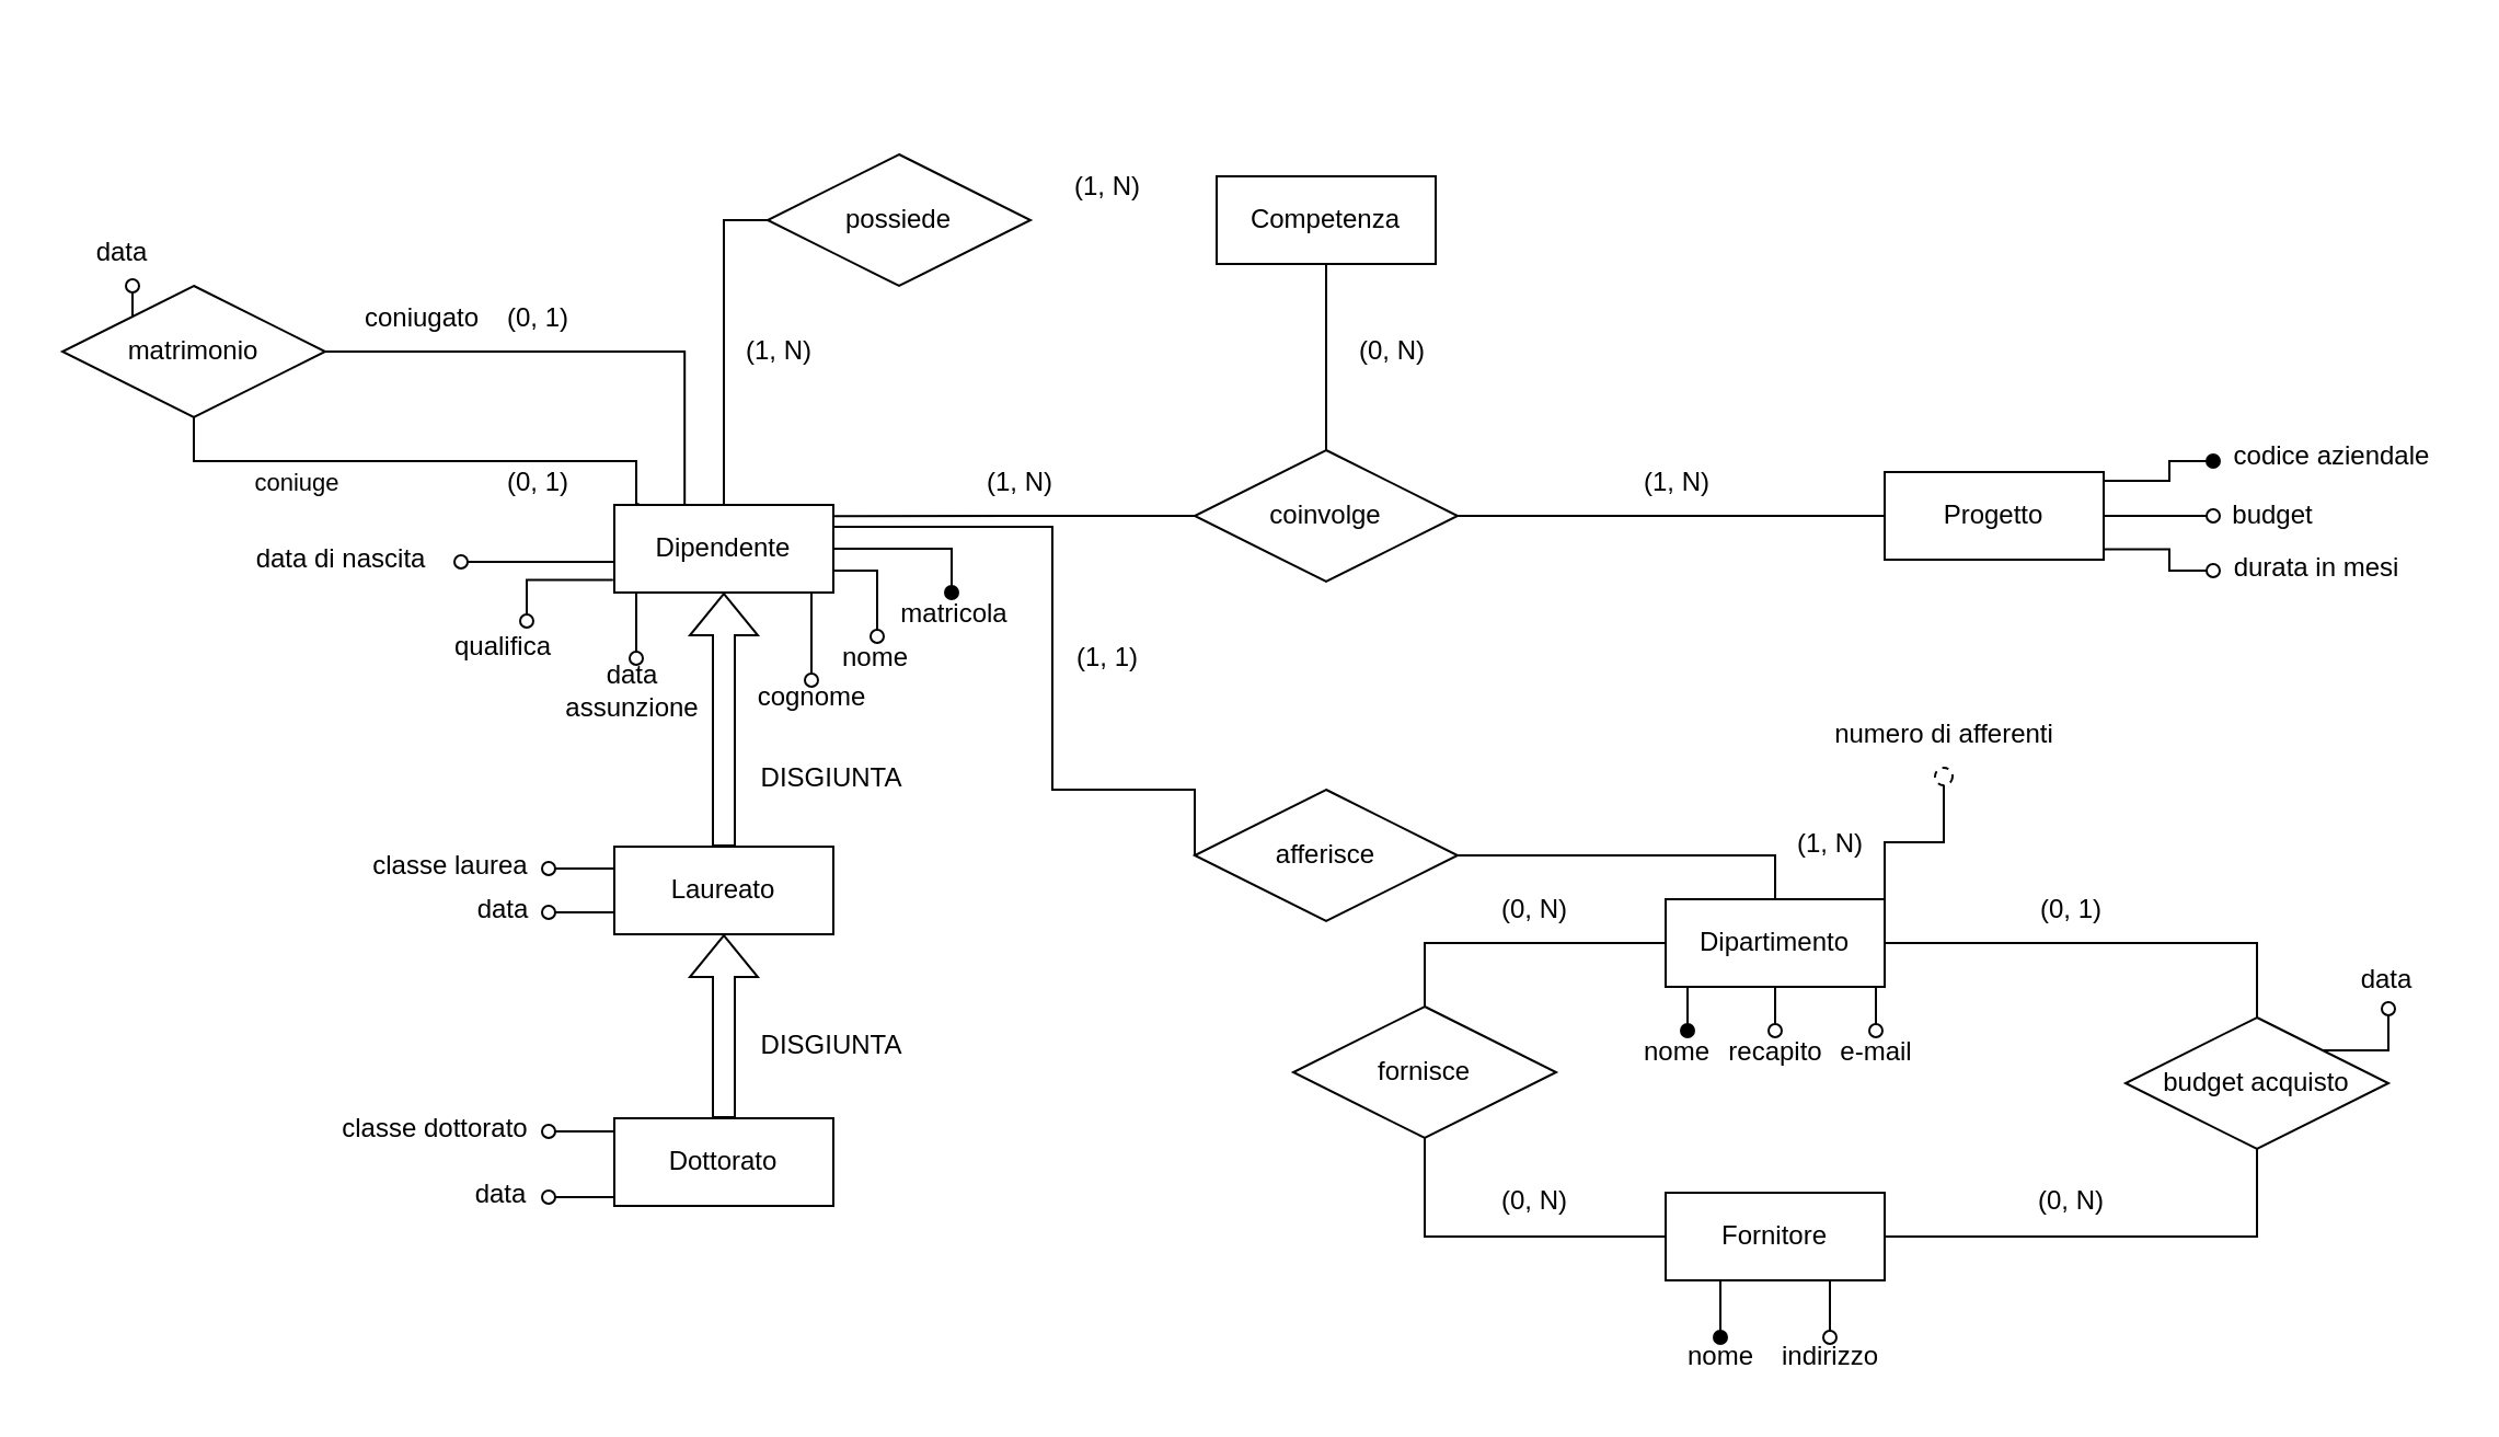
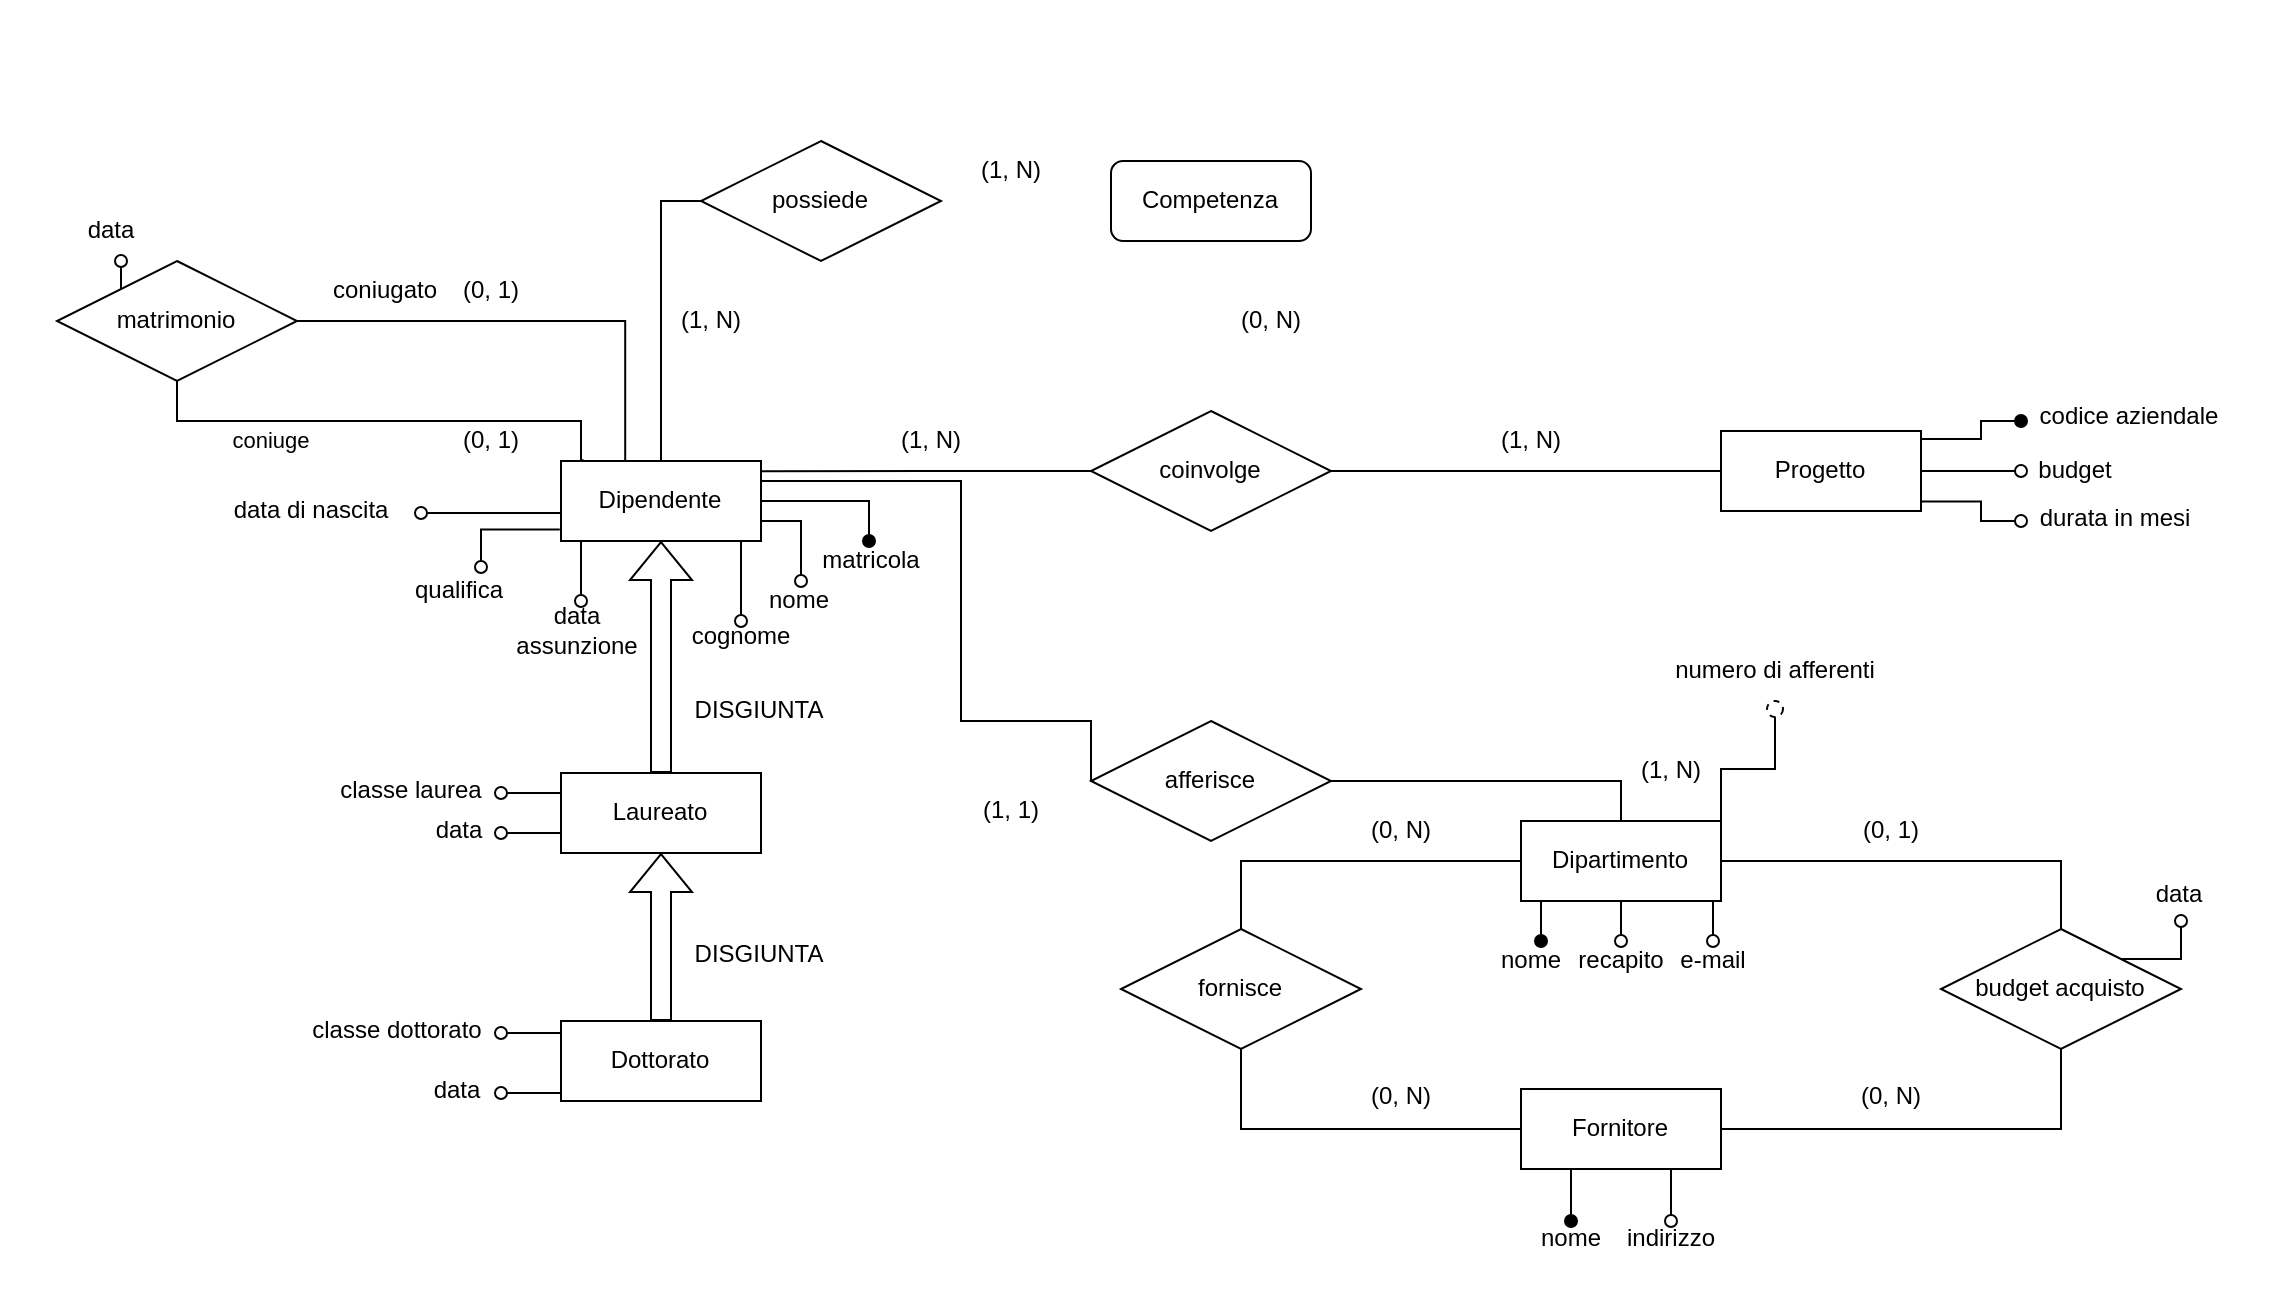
- <mxCell id="3" value="Competenza" style="whiteSpace=wrap;html=1;align=center;" parent="1" vertex="1"><mxGeometry x="555" y="80" width="100" height="40" as="geometry" /></mxCell>
+ <mxCell id="3" value="Competenza" style="whiteSpace=wrap;html=1;align=center;rounded=1;" parent="1" vertex="1"><mxGeometry x="555" y="80" width="100" height="40" as="geometry" /></mxCell>
- <mxCell id="2" style="edgeStyle=orthogonalEdgeStyle;rounded=0;orthogonalLoop=1;jettySize=auto;html=1;exitX=0.5;exitY=1;exitDx=0;exitDy=0;entryX=0.5;entryY=0;entryDx=0;entryDy=0;strokeColor=default;endArrow=none;endFill=0;" parent="1" source="3" target="34" edge="1"><mxGeometry relative="1" as="geometry" /></mxCell>
- <mxCell id="49" value="(1, 1)" style="text;html=1;align=center;verticalAlign=middle;resizable=0;points=[];autosize=1;strokeColor=none;fillColor=none;" parent="1" vertex="1"><mxGeometry x="480" y="285" width="50" height="30" as="geometry" /></mxCell>
+ <mxCell id="49" value="(1, 1)" style="text;html=1;align=center;verticalAlign=middle;resizable=0;points=[];autosize=1;strokeColor=none;fillColor=none;" parent="1" vertex="1"><mxGeometry x="480" y="390" width="50" height="30" as="geometry" /></mxCell>
- <mxCell id="40" value="fornisce" style="shape=rhombus;perimeter=rhombusPerimeter;whiteSpace=wrap;html=1;align=center;" parent="1" vertex="1"><mxGeometry x="590" y="459" width="120" height="60" as="geometry" /></mxCell>
+ <mxCell id="40" value="fornisce" style="shape=rhombus;perimeter=rhombusPerimeter;whiteSpace=wrap;html=1;align=center;" parent="1" vertex="1"><mxGeometry x="560" y="464" width="120" height="60" as="geometry" /></mxCell>
